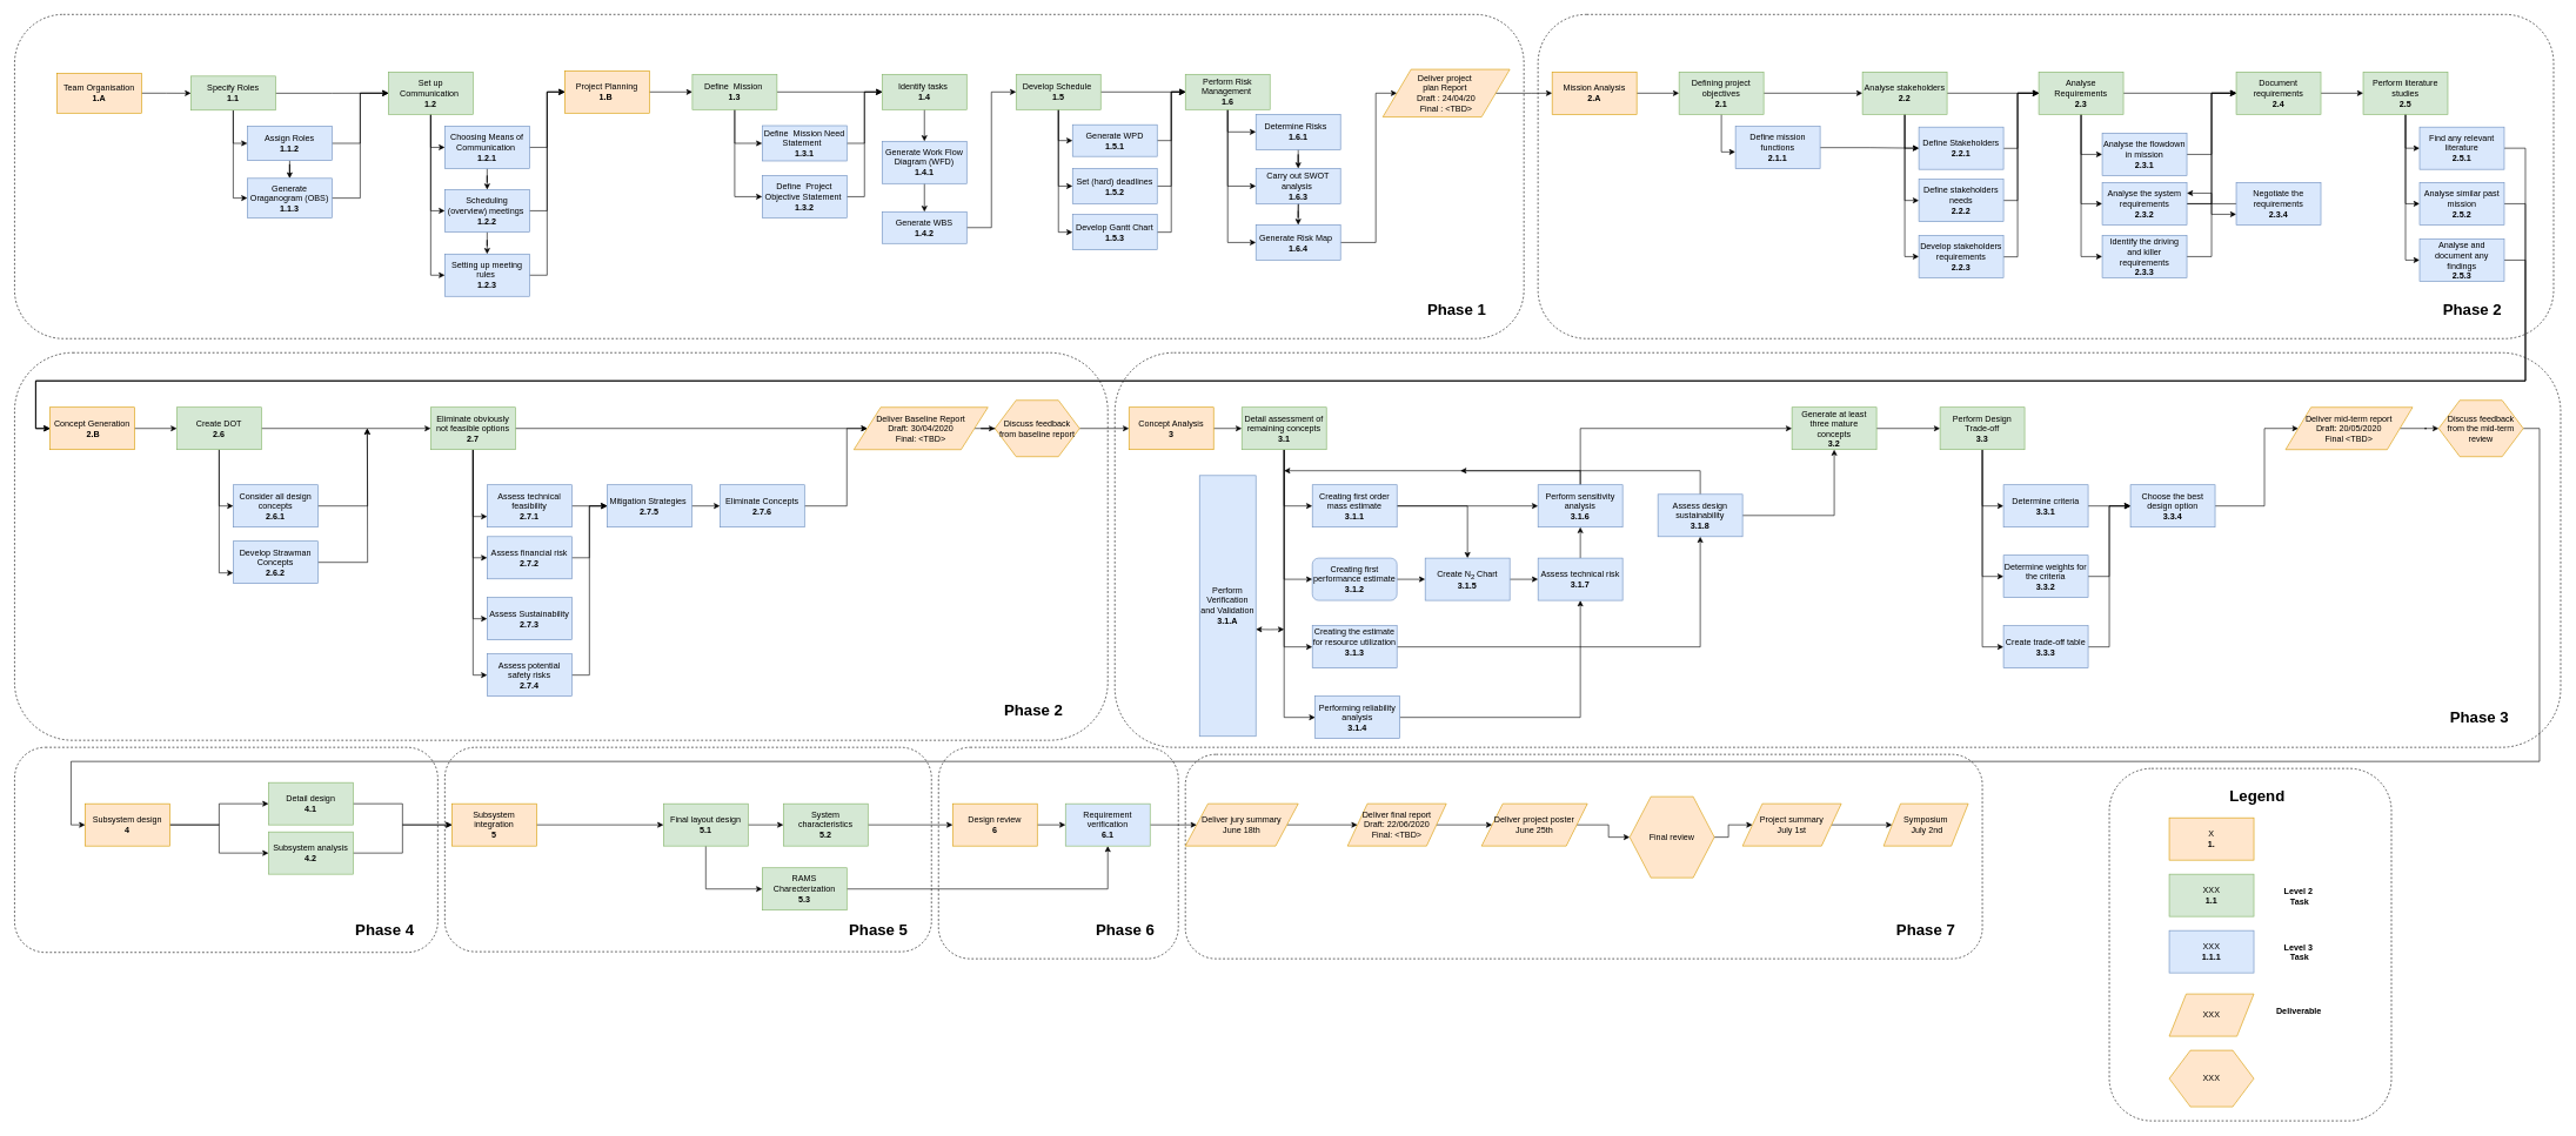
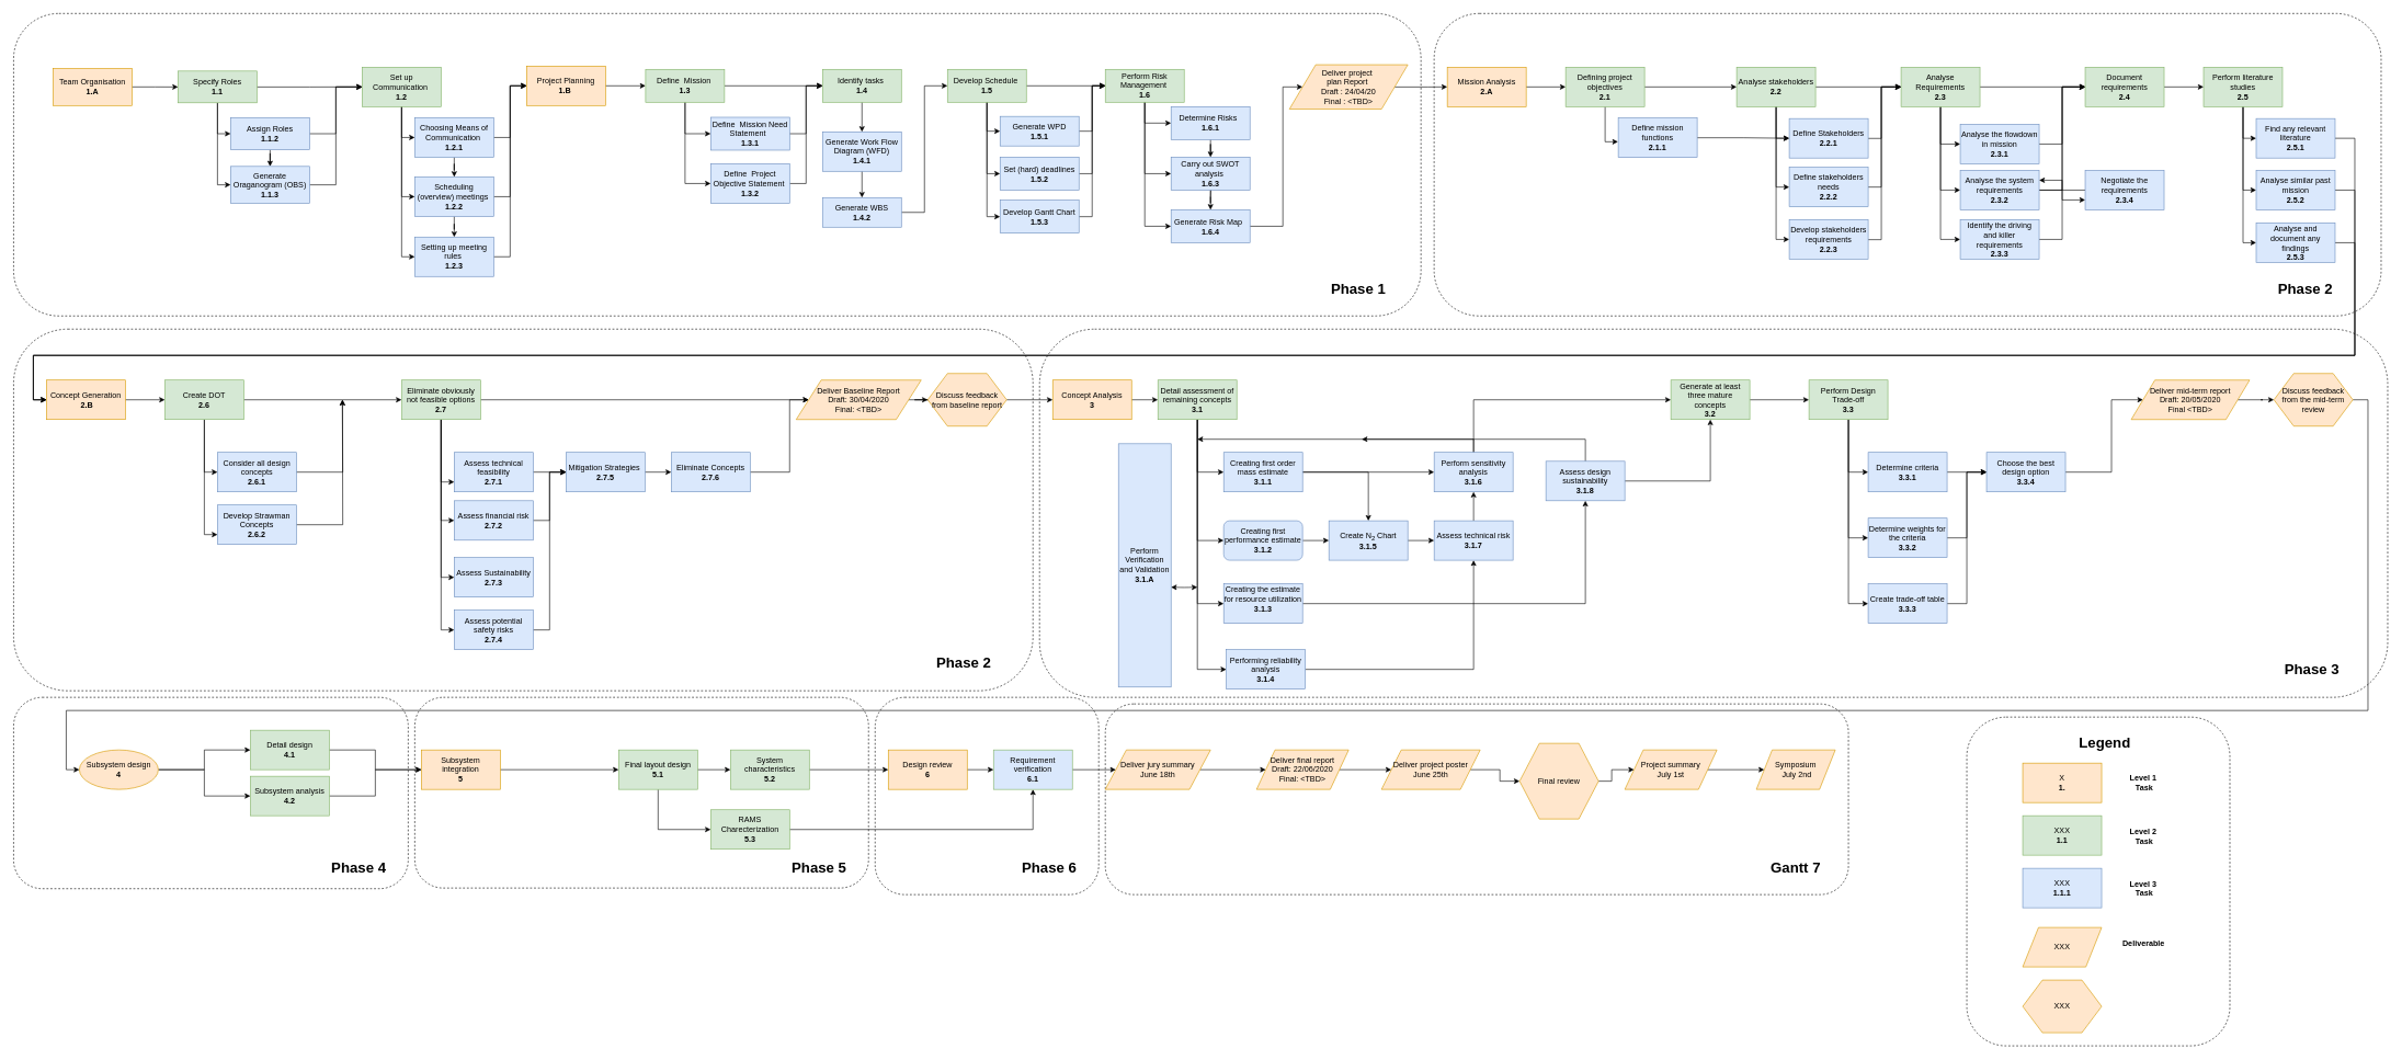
- <mxCell id="153" value="Subsystem design&lt;br&gt;&lt;b&gt;4&lt;/b&gt;" style="rounded=0;whiteSpace=wrap;html=1;fillColor=#ffe6cc;strokeColor=#d79b00;" vertex="1" parent="1"><mxGeometry x="120" y="1140" width="120" height="60" as="geometry" /></mxCell>
+ <mxCell id="153" value="Subsystem design&lt;br&gt;&lt;b&gt;4&lt;/b&gt;" style="ellipse;whiteSpace=wrap;html=1;fillColor=#ffe6cc;strokeColor=#d79b00;" vertex="1" parent="1"><mxGeometry x="120" y="1140" width="120" height="60" as="geometry" /></mxCell>
+ <mxCell id="231" value="&lt;b&gt;Level 1&amp;nbsp;&lt;br&gt;Task&lt;/b&gt;" style="text;html=1;strokeColor=none;fillColor=none;align=center;verticalAlign=middle;whiteSpace=wrap;rounded=0;" vertex="1" parent="1"><mxGeometry x="3235" y="1180" width="50" height="20" as="geometry" /></mxCell>
- <mxCell id="242" value="&lt;b style=&quot;font-size: 22px&quot;&gt;&lt;font style=&quot;font-size: 22px&quot;&gt;Phase 7&lt;/font&gt;&lt;/b&gt;" style="text;html=1;strokeColor=none;fillColor=none;align=center;verticalAlign=middle;whiteSpace=wrap;rounded=0;dashed=1;fontSize=22;" vertex="1" parent="1"><mxGeometry x="2685" y="1300" width="90" height="40" as="geometry" /></mxCell>
+ <mxCell id="242" value="&lt;b style=&quot;font-size: 22px&quot;&gt;&lt;font style=&quot;font-size: 22px&quot;&gt;Gantt 7&lt;/font&gt;&lt;/b&gt;" style="text;html=1;strokeColor=none;fillColor=none;align=center;verticalAlign=middle;whiteSpace=wrap;rounded=0;dashed=1;fontSize=22;" vertex="1" parent="1"><mxGeometry x="2685" y="1300" width="90" height="40" as="geometry" /></mxCell>
